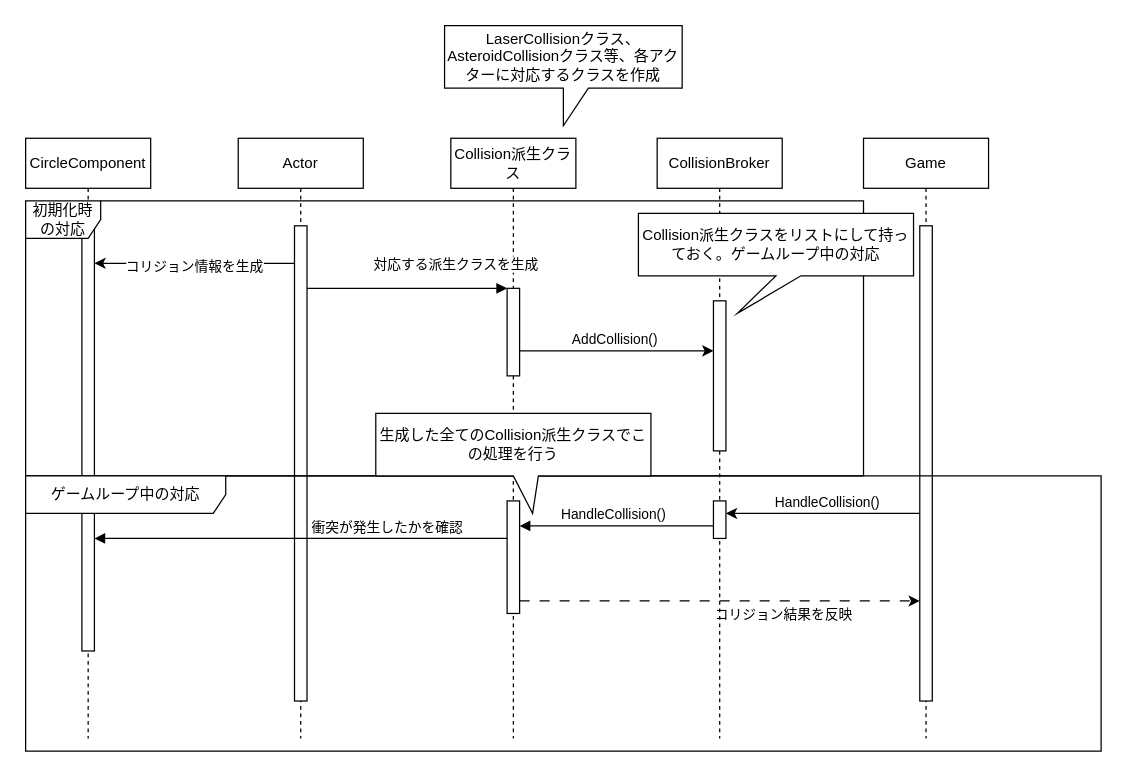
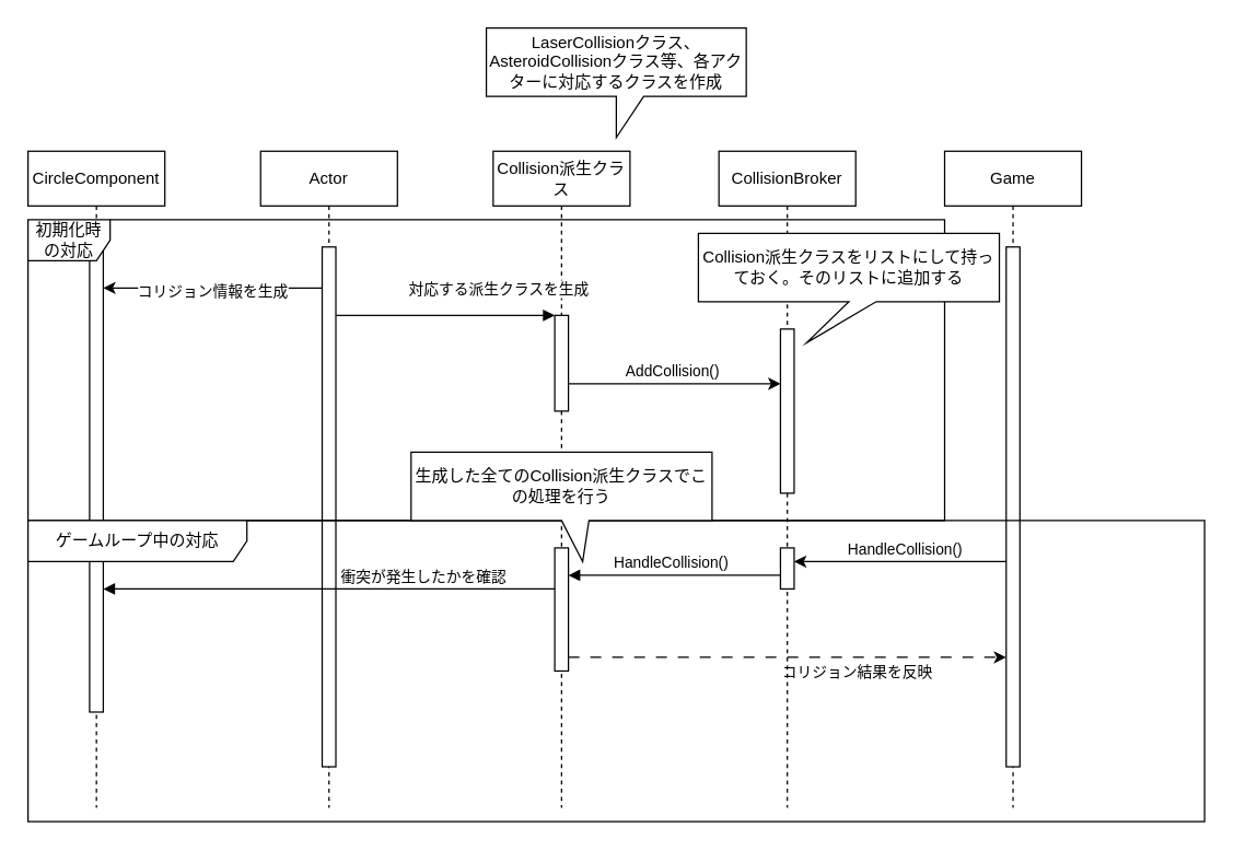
- <mxCell id="29" value="Collision派生クラスをリストにして持っておく。ゲームループ中の対応" style="shape=callout;whiteSpace=wrap;html=1;perimeter=calloutPerimeter;position2=0.36;" vertex="1" parent="1"><mxGeometry x="510" y="170" width="220" height="80" as="geometry" /></mxCell>
+ <mxCell id="29" value="Collision派生クラスをリストにして持っておく。そのリストに追加する" style="shape=callout;whiteSpace=wrap;html=1;perimeter=calloutPerimeter;position2=0.36;" vertex="1" parent="1"><mxGeometry x="510" y="170" width="220" height="80" as="geometry" /></mxCell>
